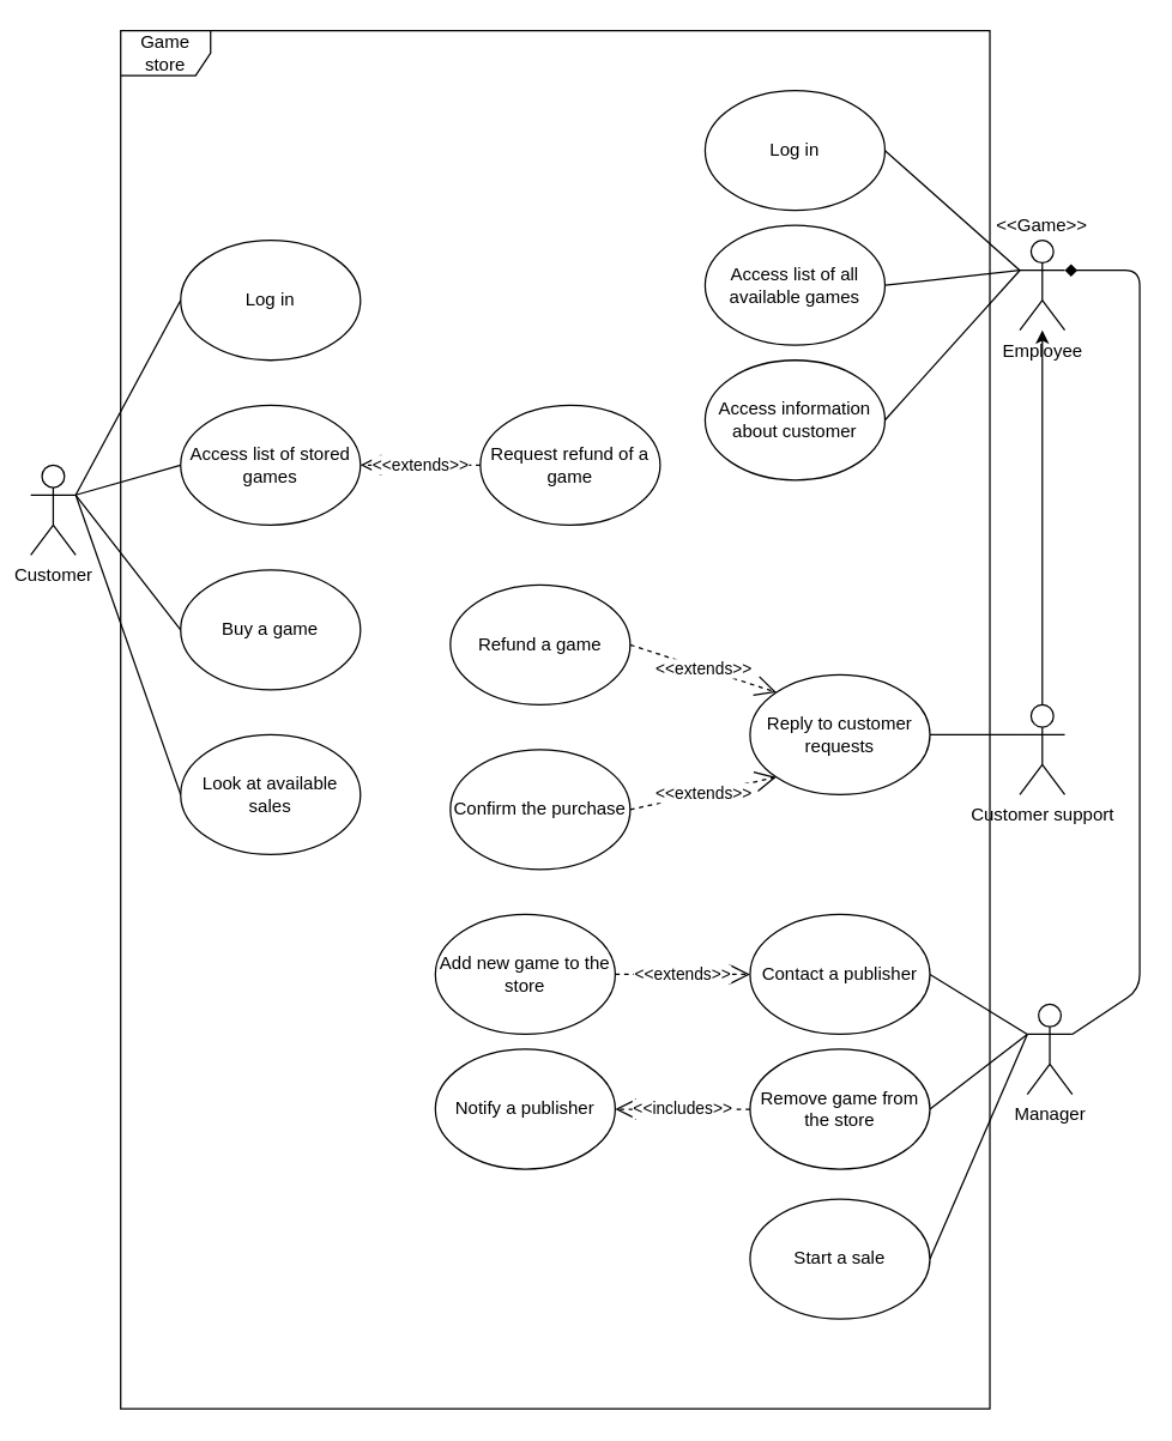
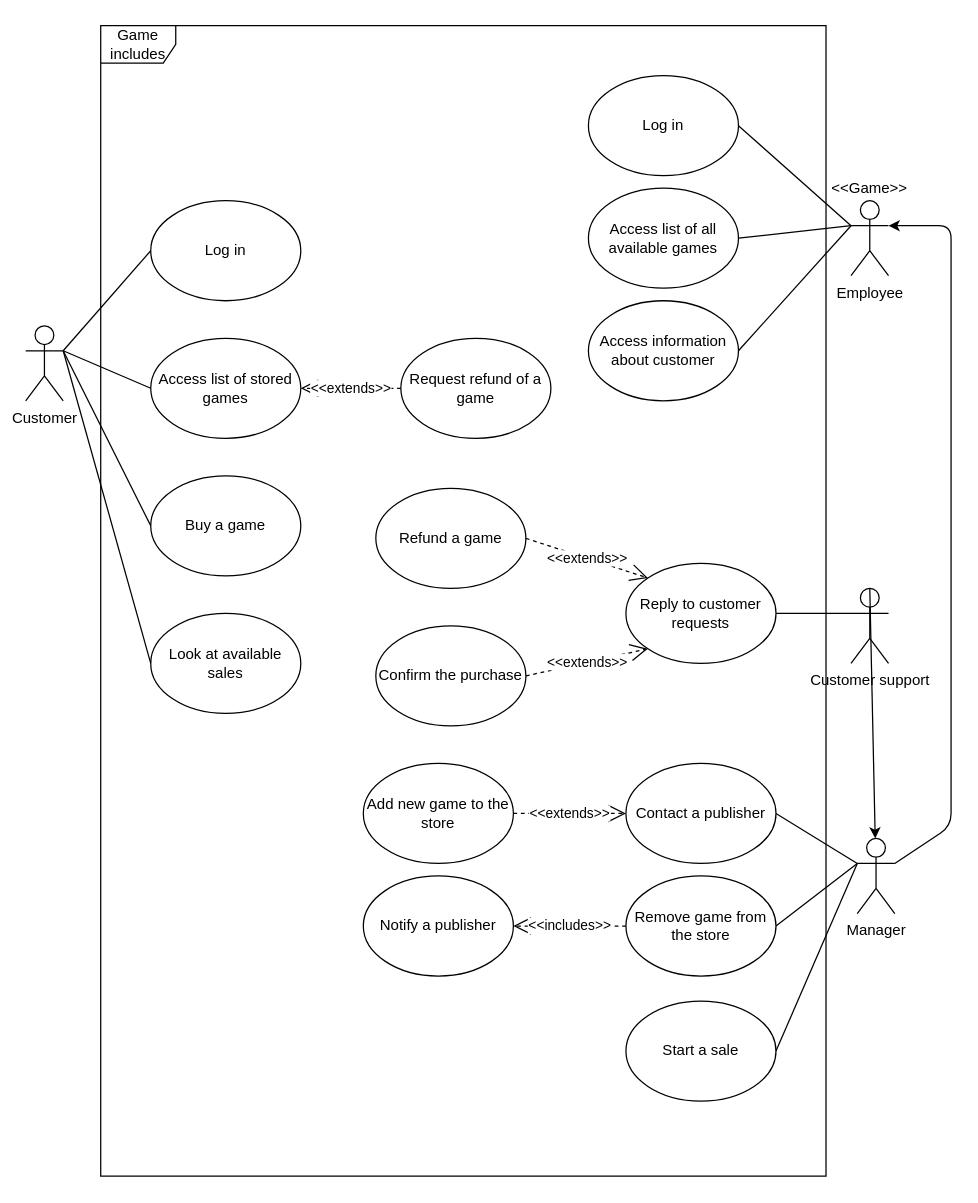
- <mxCell id="41" value="Game store" style="shape=umlFrame;whiteSpace=wrap;html=1;" vertex="1" parent="1"><mxGeometry x="80" y="20" width="580" height="920" as="geometry" /></mxCell>
+ <mxCell id="41" value="Game includes" style="shape=umlFrame;whiteSpace=wrap;html=1;" vertex="1" parent="1"><mxGeometry x="80" y="20" width="580" height="920" as="geometry" /></mxCell>
- <mxCell id="29" value="" style="endArrow=diamond;html=1;entryX=1;entryY=0.333;entryDx=0;entryDy=0;entryPerimeter=0;exitX=1;exitY=0.333;exitDx=0;exitDy=0;exitPerimeter=0;" edge="1" parent="1" source="30" target="8"><mxGeometry width="50" height="50" relative="1" as="geometry"><mxPoint x="740" y="650" as="sourcePoint" /><mxPoint x="850" y="310" as="targetPoint" /><Array as="points"><mxPoint x="760" y="660" /><mxPoint x="760" y="180" /></Array></mxGeometry></mxCell>
+ <mxCell id="29" value="" style="endArrow=classic;html=1;entryX=1;entryY=0.333;entryDx=0;entryDy=0;entryPerimeter=0;exitX=1;exitY=0.333;exitDx=0;exitDy=0;exitPerimeter=0;" edge="1" parent="1" source="30" target="8"><mxGeometry width="50" height="50" relative="1" as="geometry"><mxPoint x="740" y="650" as="sourcePoint" /><mxPoint x="850" y="310" as="targetPoint" /><Array as="points"><mxPoint x="760" y="660" /><mxPoint x="760" y="180" /></Array></mxGeometry></mxCell>
- <mxCell id="2" value="Customer" style="shape=umlActor;verticalLabelPosition=bottom;labelBackgroundColor=#ffffff;verticalAlign=top;html=1;outlineConnect=0;" vertex="1" parent="1"><mxGeometry x="20" y="310" width="30" height="60" as="geometry" /></mxCell>
+ <mxCell id="2" value="Customer" style="shape=umlActor;verticalLabelPosition=bottom;labelBackgroundColor=#ffffff;verticalAlign=top;html=1;outlineConnect=0;" vertex="1" parent="1"><mxGeometry x="20" y="260" width="30" height="60" as="geometry" /></mxCell>
- <mxCell id="20" value="" style="endArrow=classic;html=1;exitX=0.5;exitY=0;exitDx=0;exitDy=0;exitPerimeter=0;" edge="1" parent="1" source="7" target="8"><mxGeometry width="50" height="50" relative="1" as="geometry"><mxPoint x="640" y="380" as="sourcePoint" /><mxPoint x="690" y="330" as="targetPoint" /></mxGeometry></mxCell>
+ <mxCell id="20" value="" style="endArrow=classic;html=1;exitX=0.5;exitY=0;exitDx=0;exitDy=0;exitPerimeter=0;" edge="1" parent="1" source="7" target="30"><mxGeometry width="50" height="50" relative="1" as="geometry"><mxPoint x="640" y="380" as="sourcePoint" /><mxPoint x="690" y="330" as="targetPoint" /></mxGeometry></mxCell>
